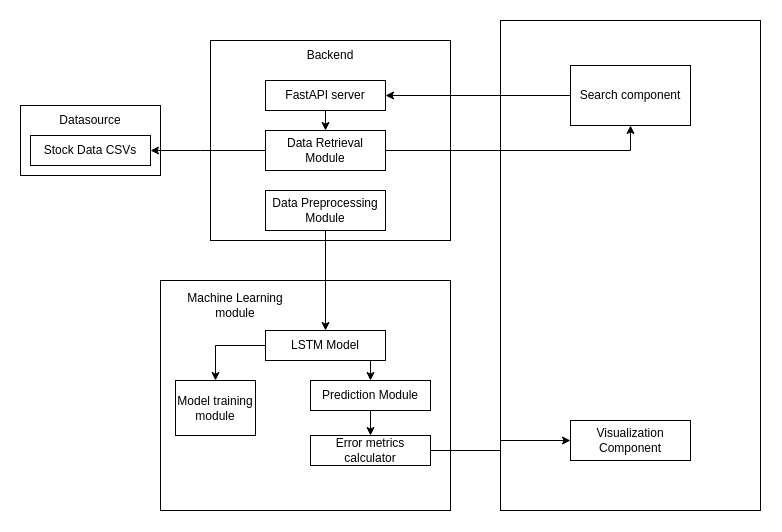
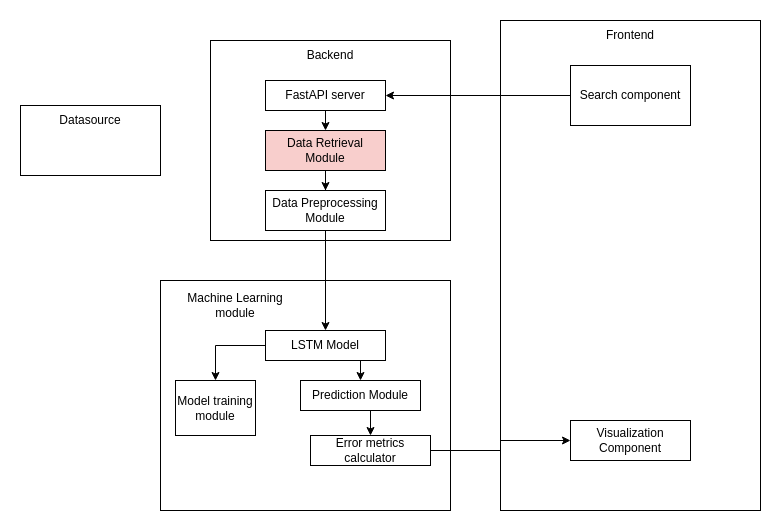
+ <mxCell id="6" value="Frontend" style="text;html=1;align=center;verticalAlign=middle;whiteSpace=wrap;rounded=0;" vertex="1" parent="1"><mxGeometry x="600" y="20" width="60" height="30" as="geometry" /></mxCell>
- <mxCell id="17" value="Stock Data CSVs" style="rounded=0;whiteSpace=wrap;html=1;" vertex="1" parent="1"><mxGeometry x="30" y="135" width="120" height="30" as="geometry" /></mxCell>
- <mxCell id="11" style="edgeStyle=orthogonalEdgeStyle;rounded=0;orthogonalLoop=1;jettySize=auto;html=1;exitX=0;exitY=0.5;exitDx=0;exitDy=0;entryX=1;entryY=0.5;entryDx=0;entryDy=0;" edge="1" parent="1" source="13" target="17"><mxGeometry relative="1" as="geometry"><Array as="points"><mxPoint x="200" y="150" /><mxPoint x="200" y="150" /></Array></mxGeometry></mxCell>
- <mxCell id="13" value="Data Retrieval Module" style="rounded=0;whiteSpace=wrap;html=1;" vertex="1" parent="1"><mxGeometry x="265" y="130" width="120" height="40" as="geometry" /></mxCell>
+ <mxCell id="13" value="Data Retrieval Module" style="rounded=0;whiteSpace=wrap;html=1;fillColor=#f8cecc;" vertex="1" parent="1"><mxGeometry x="265" y="130" width="120" height="40" as="geometry" /></mxCell>
- <mxCell id="12" value="" style="edgeStyle=orthogonalEdgeStyle;rounded=0;orthogonalLoop=1;jettySize=auto;html=1;" edge="1" parent="1" source="13" target="19"><mxGeometry relative="1" as="geometry" /></mxCell>
+ <mxCell id="12" value="" style="edgeStyle=orthogonalEdgeStyle;rounded=0;orthogonalLoop=1;jettySize=auto;html=1;" edge="1" parent="1" source="13" target="15"><mxGeometry relative="1" as="geometry" /></mxCell>
- <mxCell id="26" value="Prediction Module" style="rounded=0;whiteSpace=wrap;html=1;" vertex="1" parent="1"><mxGeometry x="310" y="380" width="120" height="30" as="geometry" /></mxCell>
+ <mxCell id="26" value="Prediction Module" style="rounded=0;whiteSpace=wrap;html=1;" vertex="1" parent="1"><mxGeometry x="300" y="380" width="120" height="30" as="geometry" /></mxCell>
